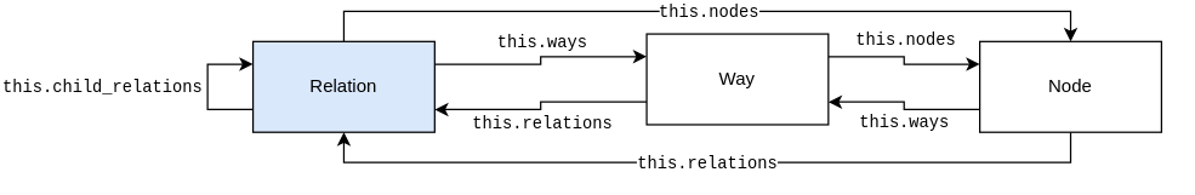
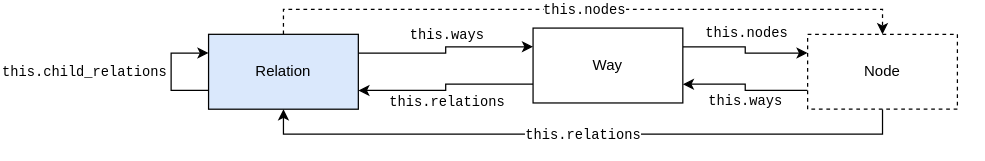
- <mxCell id="4" style="edgeStyle=orthogonalEdgeStyle;rounded=0;orthogonalLoop=1;jettySize=auto;html=1;exitX=0.5;exitY=0;exitDx=0;exitDy=0;entryX=0.5;entryY=0;entryDx=0;entryDy=0;" parent="1" source="6" target="11" edge="1"><mxGeometry relative="1" as="geometry" /></mxCell>
+ <mxCell id="4" style="edgeStyle=orthogonalEdgeStyle;rounded=0;orthogonalLoop=1;jettySize=auto;html=1;exitX=0.5;exitY=0;exitDx=0;exitDy=0;entryX=0.5;entryY=0;entryDx=0;entryDy=0;dashed=1;" parent="1" source="6" target="11" edge="1"><mxGeometry relative="1" as="geometry" /></mxCell>
- <mxCell id="11" value="Node" style="rounded=0;whiteSpace=wrap;html=1;" parent="1" vertex="1"><mxGeometry x="530" y="25" width="120" height="60" as="geometry" /></mxCell>
+ <mxCell id="11" value="Node" style="rounded=0;whiteSpace=wrap;html=1;dashed=1;" parent="1" vertex="1"><mxGeometry x="530" y="25" width="120" height="60" as="geometry" /></mxCell>
